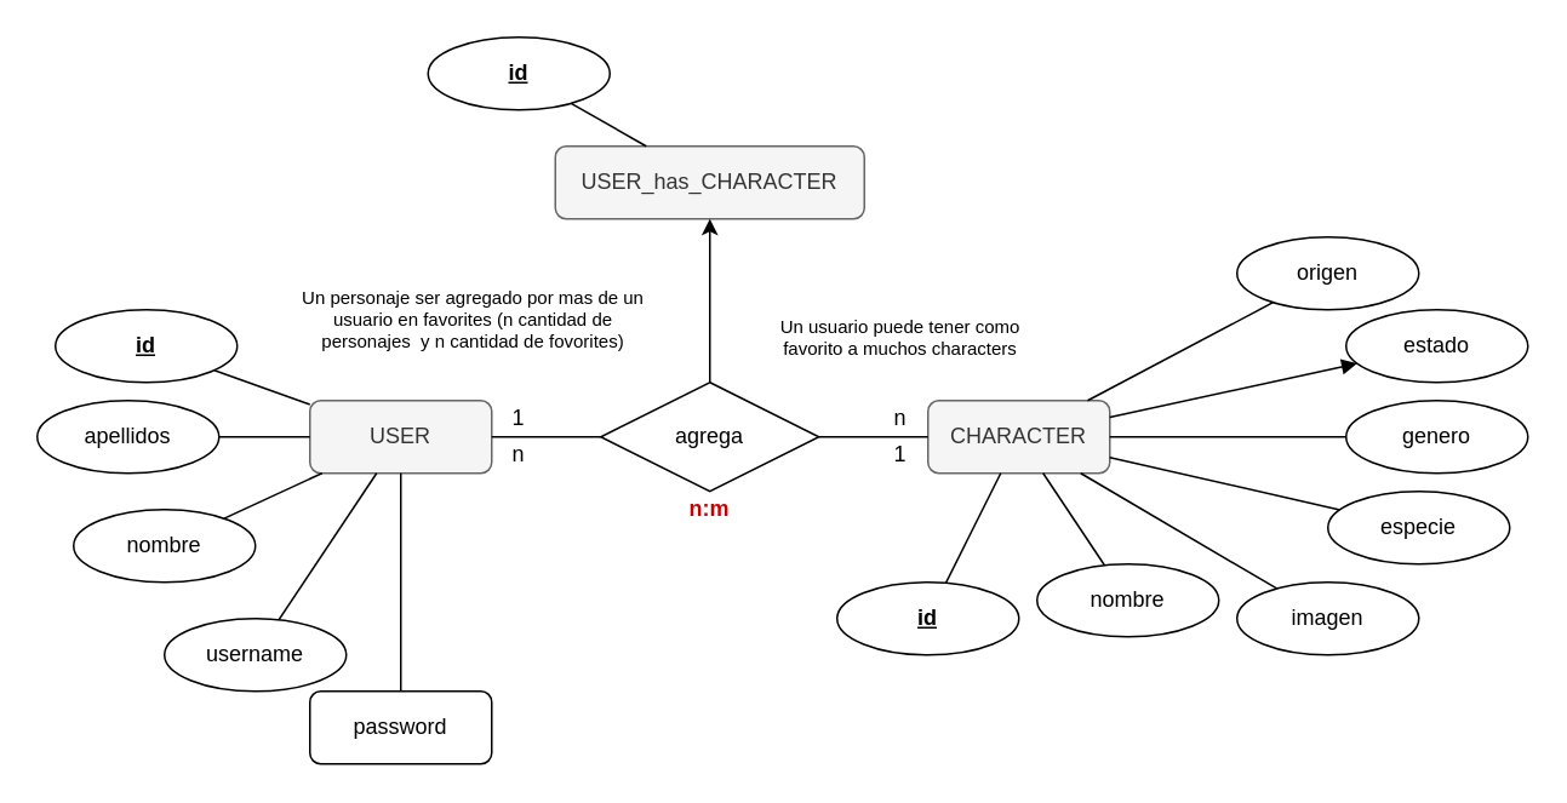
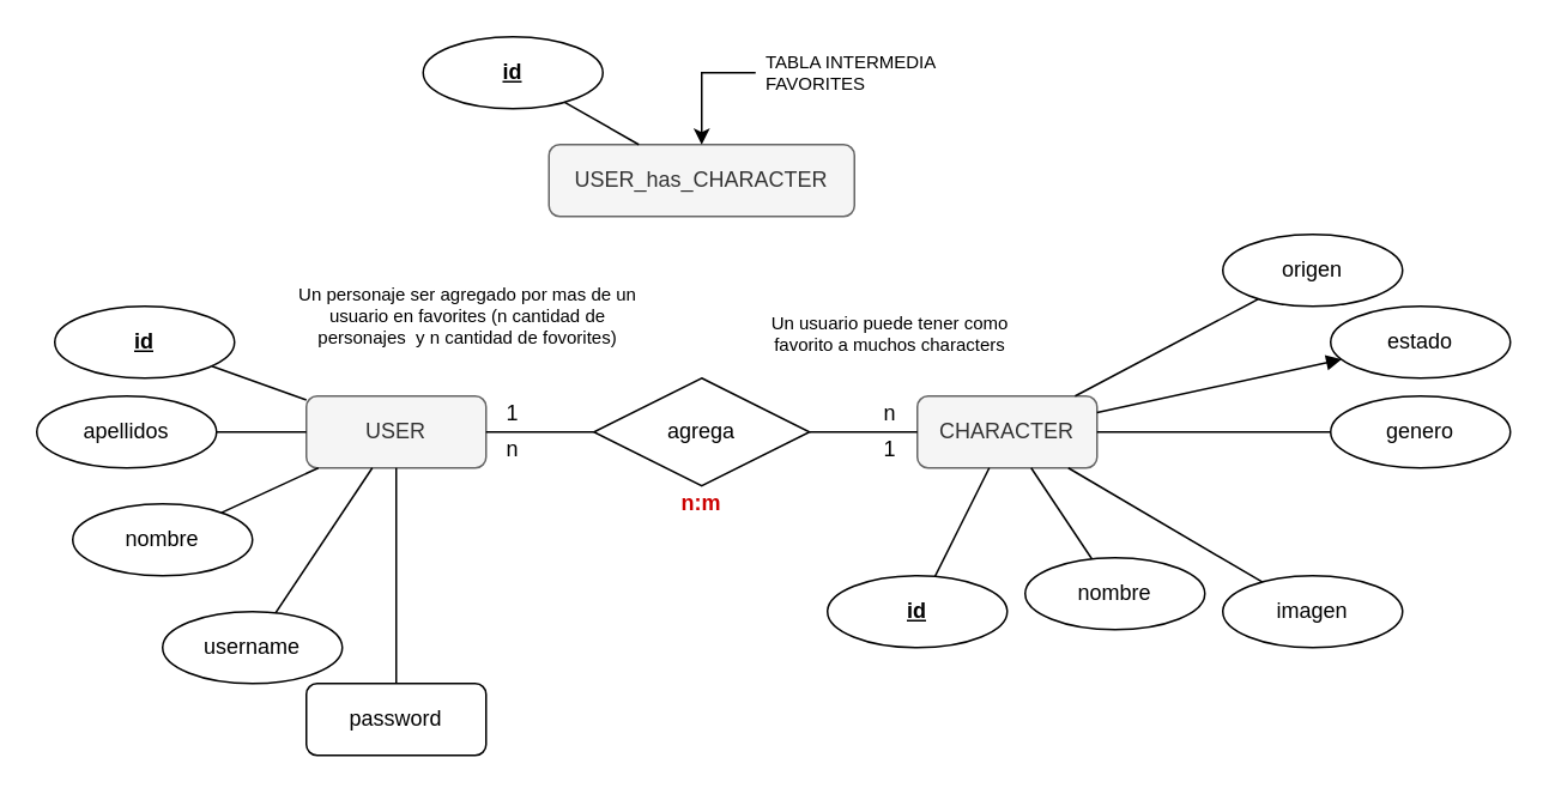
+ <mxCell id="44" value="TABLA INTERMEDIA FAVORITES" style="text;strokeColor=none;fillColor=none;align=left;verticalAlign=middle;spacingLeft=4;spacingRight=4;overflow=hidden;points=[[0,0.5],[1,0.5]];portConstraint=eastwest;rotatable=0;whiteSpace=wrap;html=1;fontSize=10;fontColor=#000000;" vertex="1" parent="1"><mxGeometry x="420" y="25" width="120" height="30" as="geometry" /></mxCell>
+ <mxCell id="43" style="edgeStyle=orthogonalEdgeStyle;rounded=0;orthogonalLoop=1;jettySize=auto;html=1;fontSize=10;fontColor=#000000;" edge="1" parent="1" source="44" target="31"><mxGeometry relative="1" as="geometry" /></mxCell>
- <mxCell id="32" style="edgeStyle=orthogonalEdgeStyle;rounded=0;orthogonalLoop=1;jettySize=auto;html=1;fontColor=#000000;" edge="1" parent="1" source="33" target="31"><mxGeometry relative="1" as="geometry" /></mxCell>
- <mxCell id="25" value="" style="endArrow=none;html=1;rounded=0;" edge="1" parent="1" source="13" target="19"><mxGeometry relative="1" as="geometry"><mxPoint x="610" y="360" as="sourcePoint" /><mxPoint x="770" y="360" as="targetPoint" /></mxGeometry></mxCell>
- <mxCell id="19" value="especie" style="ellipse;whiteSpace=wrap;html=1;align=center;" vertex="1" parent="1"><mxGeometry x="730" y="270" width="100" height="40" as="geometry" /></mxCell>
